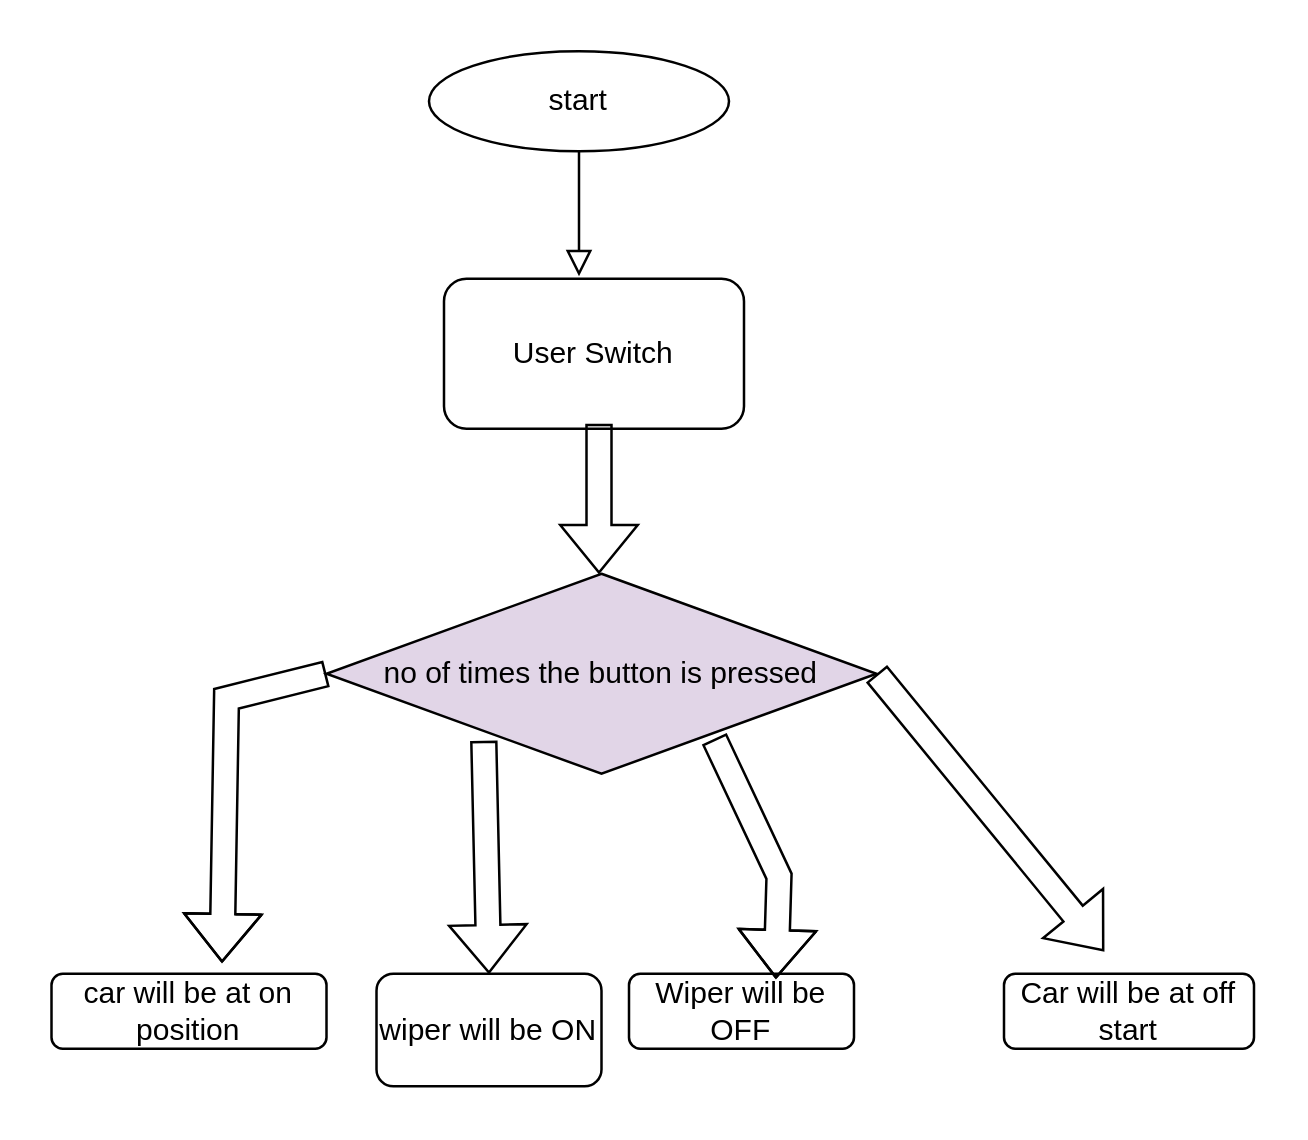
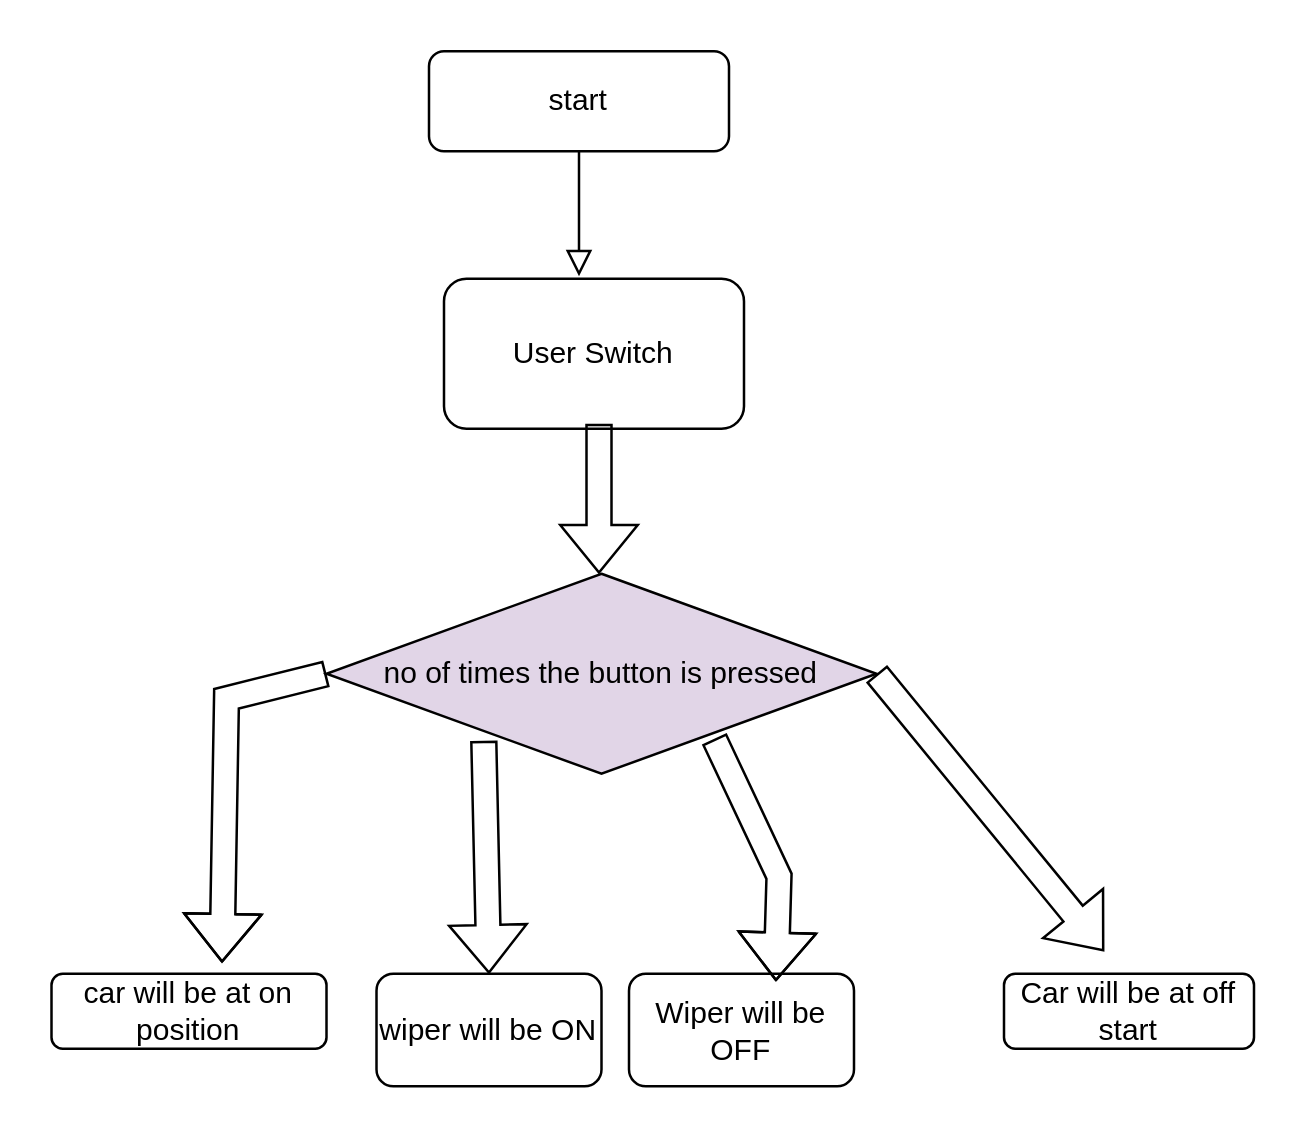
- <mxCell id="3" value="start" style="ellipse;whiteSpace=wrap;html=1;fontSize=12;glass=0;strokeWidth=1;shadow=0;" parent="1" vertex="1"><mxGeometry x="171" y="20" width="120" height="40" as="geometry" /></mxCell>
+ <mxCell id="3" value="start" style="rounded=1;whiteSpace=wrap;html=1;fontSize=12;glass=0;strokeWidth=1;shadow=0;" parent="1" vertex="1"><mxGeometry x="171" y="20" width="120" height="40" as="geometry" /></mxCell>
- <mxCell id="8" value="Wiper will be OFF" style="rounded=1;whiteSpace=wrap;html=1;" vertex="1" parent="1"><mxGeometry x="251" y="389" width="90" height="30" as="geometry" /></mxCell>
+ <mxCell id="8" value="Wiper will be OFF" style="rounded=1;whiteSpace=wrap;html=1;" vertex="1" parent="1"><mxGeometry x="251" y="389" width="90" height="45" as="geometry" /></mxCell>
